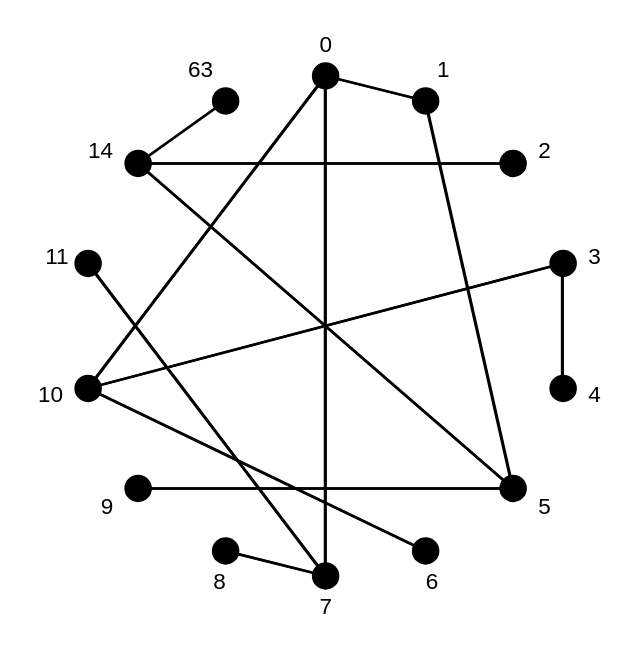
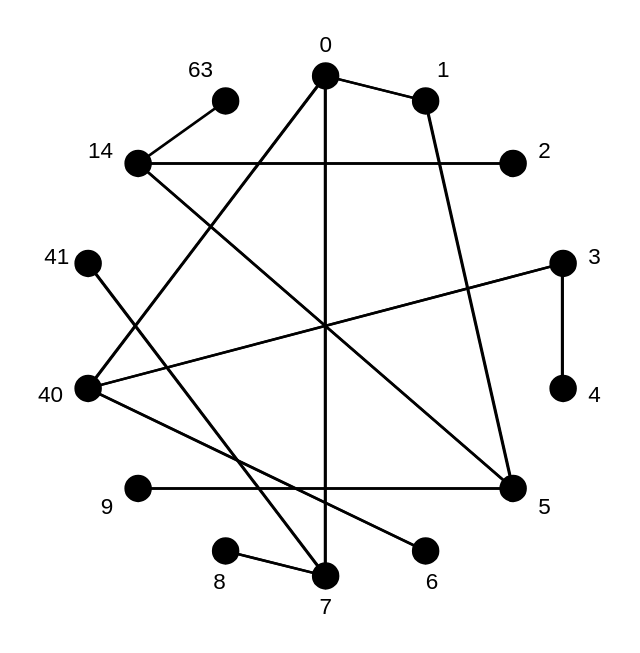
- <mxCell id="31" value="11" style="text;html=1;align=center;verticalAlign=middle;resizable=0;points=[];autosize=1;fontSize=18;strokeWidth=2;" vertex="1" parent="1"><mxGeometry x="30" y="190" width="30" height="30" as="geometry" /></mxCell>
+ <mxCell id="31" value="41" style="text;html=1;align=center;verticalAlign=middle;resizable=0;points=[];autosize=1;fontSize=18;strokeWidth=2;" vertex="1" parent="1"><mxGeometry x="30" y="190" width="30" height="30" as="geometry" /></mxCell>
- <mxCell id="30" value="10" style="text;html=1;align=center;verticalAlign=middle;resizable=0;points=[];autosize=1;fontSize=18;strokeWidth=2;" vertex="1" parent="1"><mxGeometry x="20" y="300" width="40" height="30" as="geometry" /></mxCell>
+ <mxCell id="30" value="40" style="text;html=1;align=center;verticalAlign=middle;resizable=0;points=[];autosize=1;fontSize=18;strokeWidth=2;" vertex="1" parent="1"><mxGeometry x="20" y="300" width="40" height="30" as="geometry" /></mxCell>
